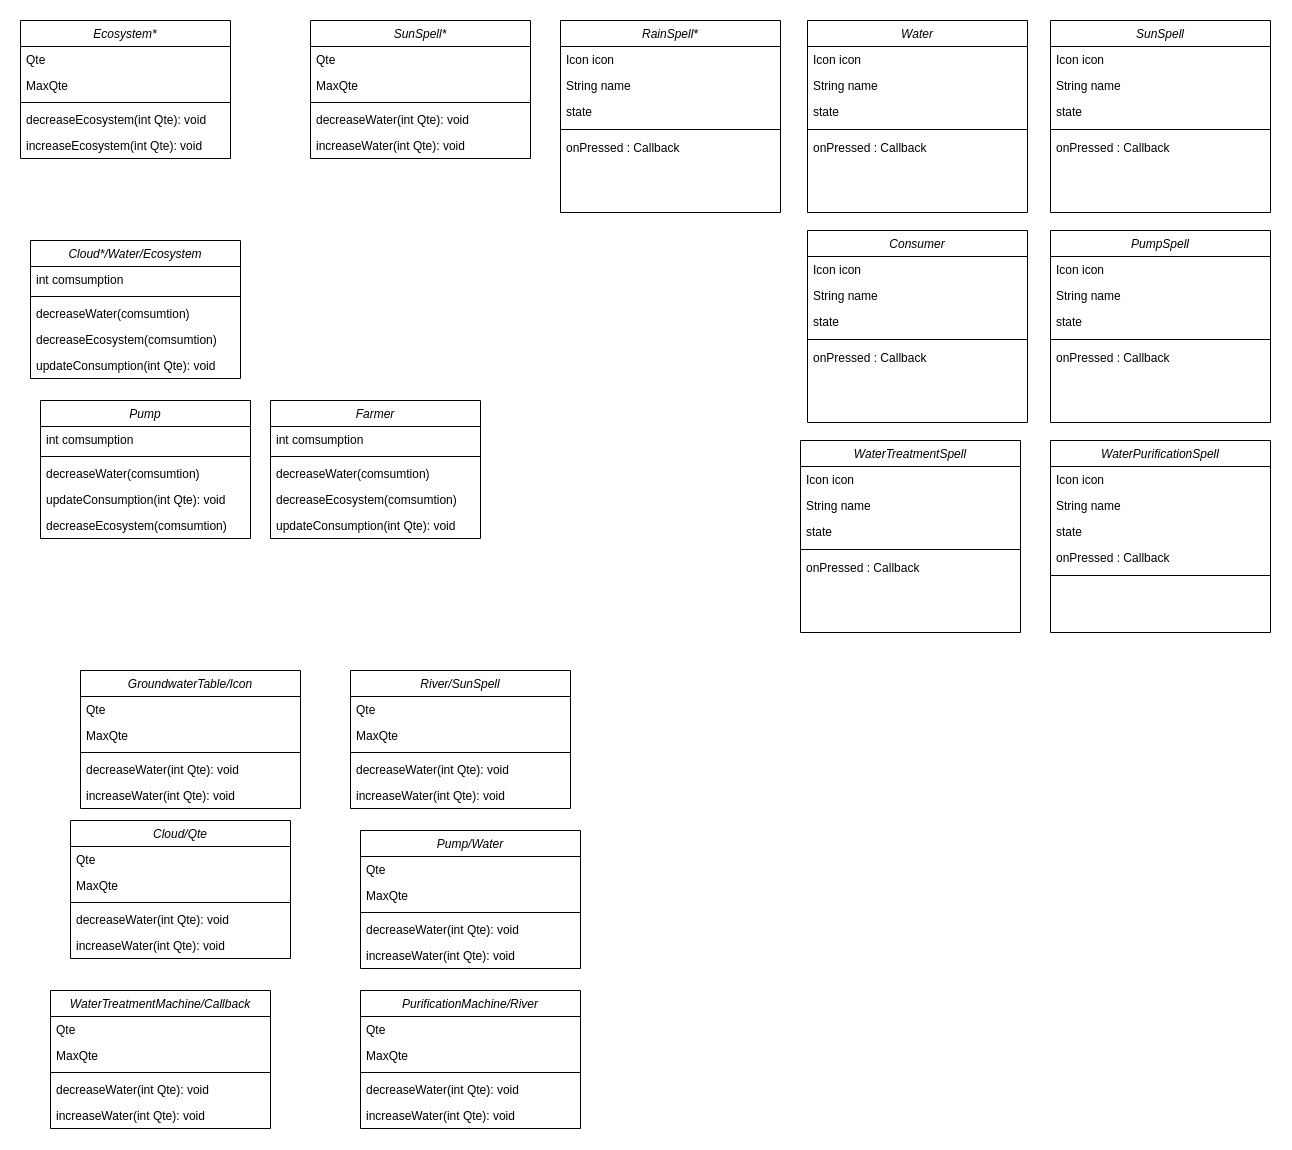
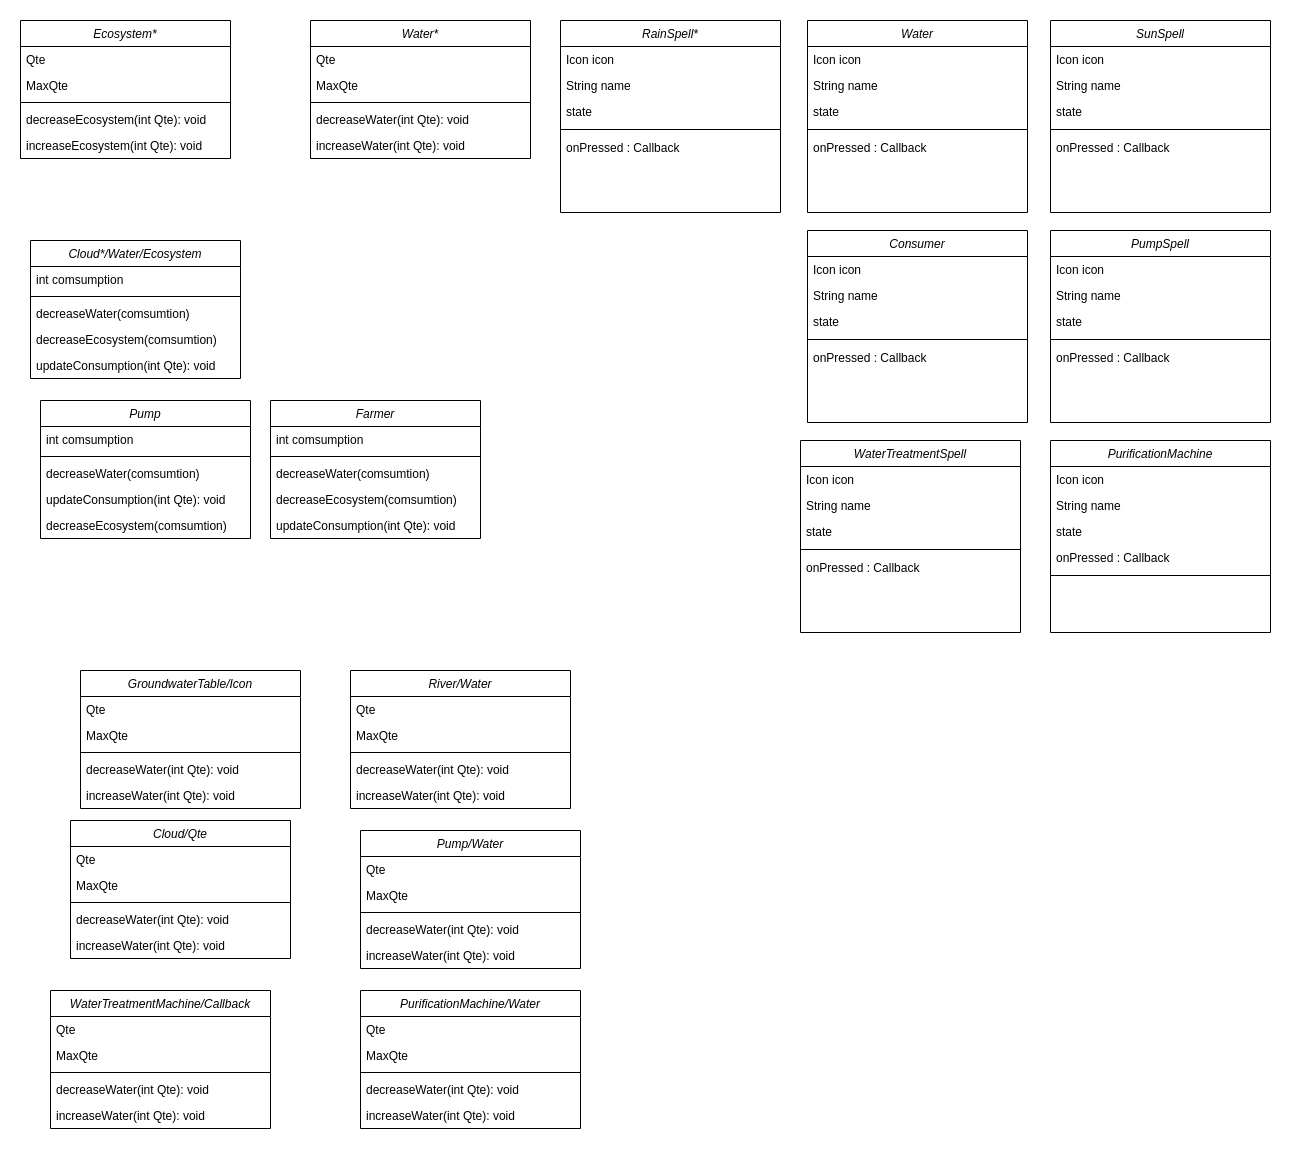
- <mxCell id="8" value="SunSpell*" style="swimlane;fontStyle=2;align=center;verticalAlign=top;childLayout=stackLayout;horizontal=1;startSize=26;horizontalStack=0;resizeParent=1;resizeLast=0;collapsible=1;marginBottom=0;rounded=0;shadow=0;strokeWidth=1;" vertex="1" parent="1"><mxGeometry x="310" y="20" width="220" height="138" as="geometry"><mxRectangle x="230" y="140" width="160" height="26" as="alternateBounds" /></mxGeometry></mxCell>
+ <mxCell id="8" value="Water*" style="swimlane;fontStyle=2;align=center;verticalAlign=top;childLayout=stackLayout;horizontal=1;startSize=26;horizontalStack=0;resizeParent=1;resizeLast=0;collapsible=1;marginBottom=0;rounded=0;shadow=0;strokeWidth=1;" vertex="1" parent="1"><mxGeometry x="310" y="20" width="220" height="138" as="geometry"><mxRectangle x="230" y="140" width="160" height="26" as="alternateBounds" /></mxGeometry></mxCell>
- <mxCell id="50" value="WaterPurificationSpell" style="swimlane;fontStyle=2;align=center;verticalAlign=top;childLayout=stackLayout;horizontal=1;startSize=26;horizontalStack=0;resizeParent=1;resizeLast=0;collapsible=1;marginBottom=0;rounded=0;shadow=0;strokeWidth=1;" vertex="1" parent="1"><mxGeometry x="1050" y="440" width="220" height="192" as="geometry"><mxRectangle x="230" y="140" width="160" height="26" as="alternateBounds" /></mxGeometry></mxCell>
+ <mxCell id="50" value="PurificationMachine" style="swimlane;fontStyle=2;align=center;verticalAlign=top;childLayout=stackLayout;horizontal=1;startSize=26;horizontalStack=0;resizeParent=1;resizeLast=0;collapsible=1;marginBottom=0;rounded=0;shadow=0;strokeWidth=1;" vertex="1" parent="1"><mxGeometry x="1050" y="440" width="220" height="192" as="geometry"><mxRectangle x="230" y="140" width="160" height="26" as="alternateBounds" /></mxGeometry></mxCell>
- <mxCell id="80" value="River/SunSpell" style="swimlane;fontStyle=2;align=center;verticalAlign=top;childLayout=stackLayout;horizontal=1;startSize=26;horizontalStack=0;resizeParent=1;resizeLast=0;collapsible=1;marginBottom=0;rounded=0;shadow=0;strokeWidth=1;" vertex="1" parent="1"><mxGeometry x="350" y="670" width="220" height="138" as="geometry"><mxRectangle x="230" y="140" width="160" height="26" as="alternateBounds" /></mxGeometry></mxCell>
+ <mxCell id="80" value="River/Water" style="swimlane;fontStyle=2;align=center;verticalAlign=top;childLayout=stackLayout;horizontal=1;startSize=26;horizontalStack=0;resizeParent=1;resizeLast=0;collapsible=1;marginBottom=0;rounded=0;shadow=0;strokeWidth=1;" vertex="1" parent="1"><mxGeometry x="350" y="670" width="220" height="138" as="geometry"><mxRectangle x="230" y="140" width="160" height="26" as="alternateBounds" /></mxGeometry></mxCell>
- <mxCell id="98" value="PurificationMachine/River" style="swimlane;fontStyle=2;align=center;verticalAlign=top;childLayout=stackLayout;horizontal=1;startSize=26;horizontalStack=0;resizeParent=1;resizeLast=0;collapsible=1;marginBottom=0;rounded=0;shadow=0;strokeWidth=1;" vertex="1" parent="1"><mxGeometry x="360" y="990" width="220" height="138" as="geometry"><mxRectangle x="230" y="140" width="160" height="26" as="alternateBounds" /></mxGeometry></mxCell>
+ <mxCell id="98" value="PurificationMachine/Water" style="swimlane;fontStyle=2;align=center;verticalAlign=top;childLayout=stackLayout;horizontal=1;startSize=26;horizontalStack=0;resizeParent=1;resizeLast=0;collapsible=1;marginBottom=0;rounded=0;shadow=0;strokeWidth=1;" vertex="1" parent="1"><mxGeometry x="360" y="990" width="220" height="138" as="geometry"><mxRectangle x="230" y="140" width="160" height="26" as="alternateBounds" /></mxGeometry></mxCell>
